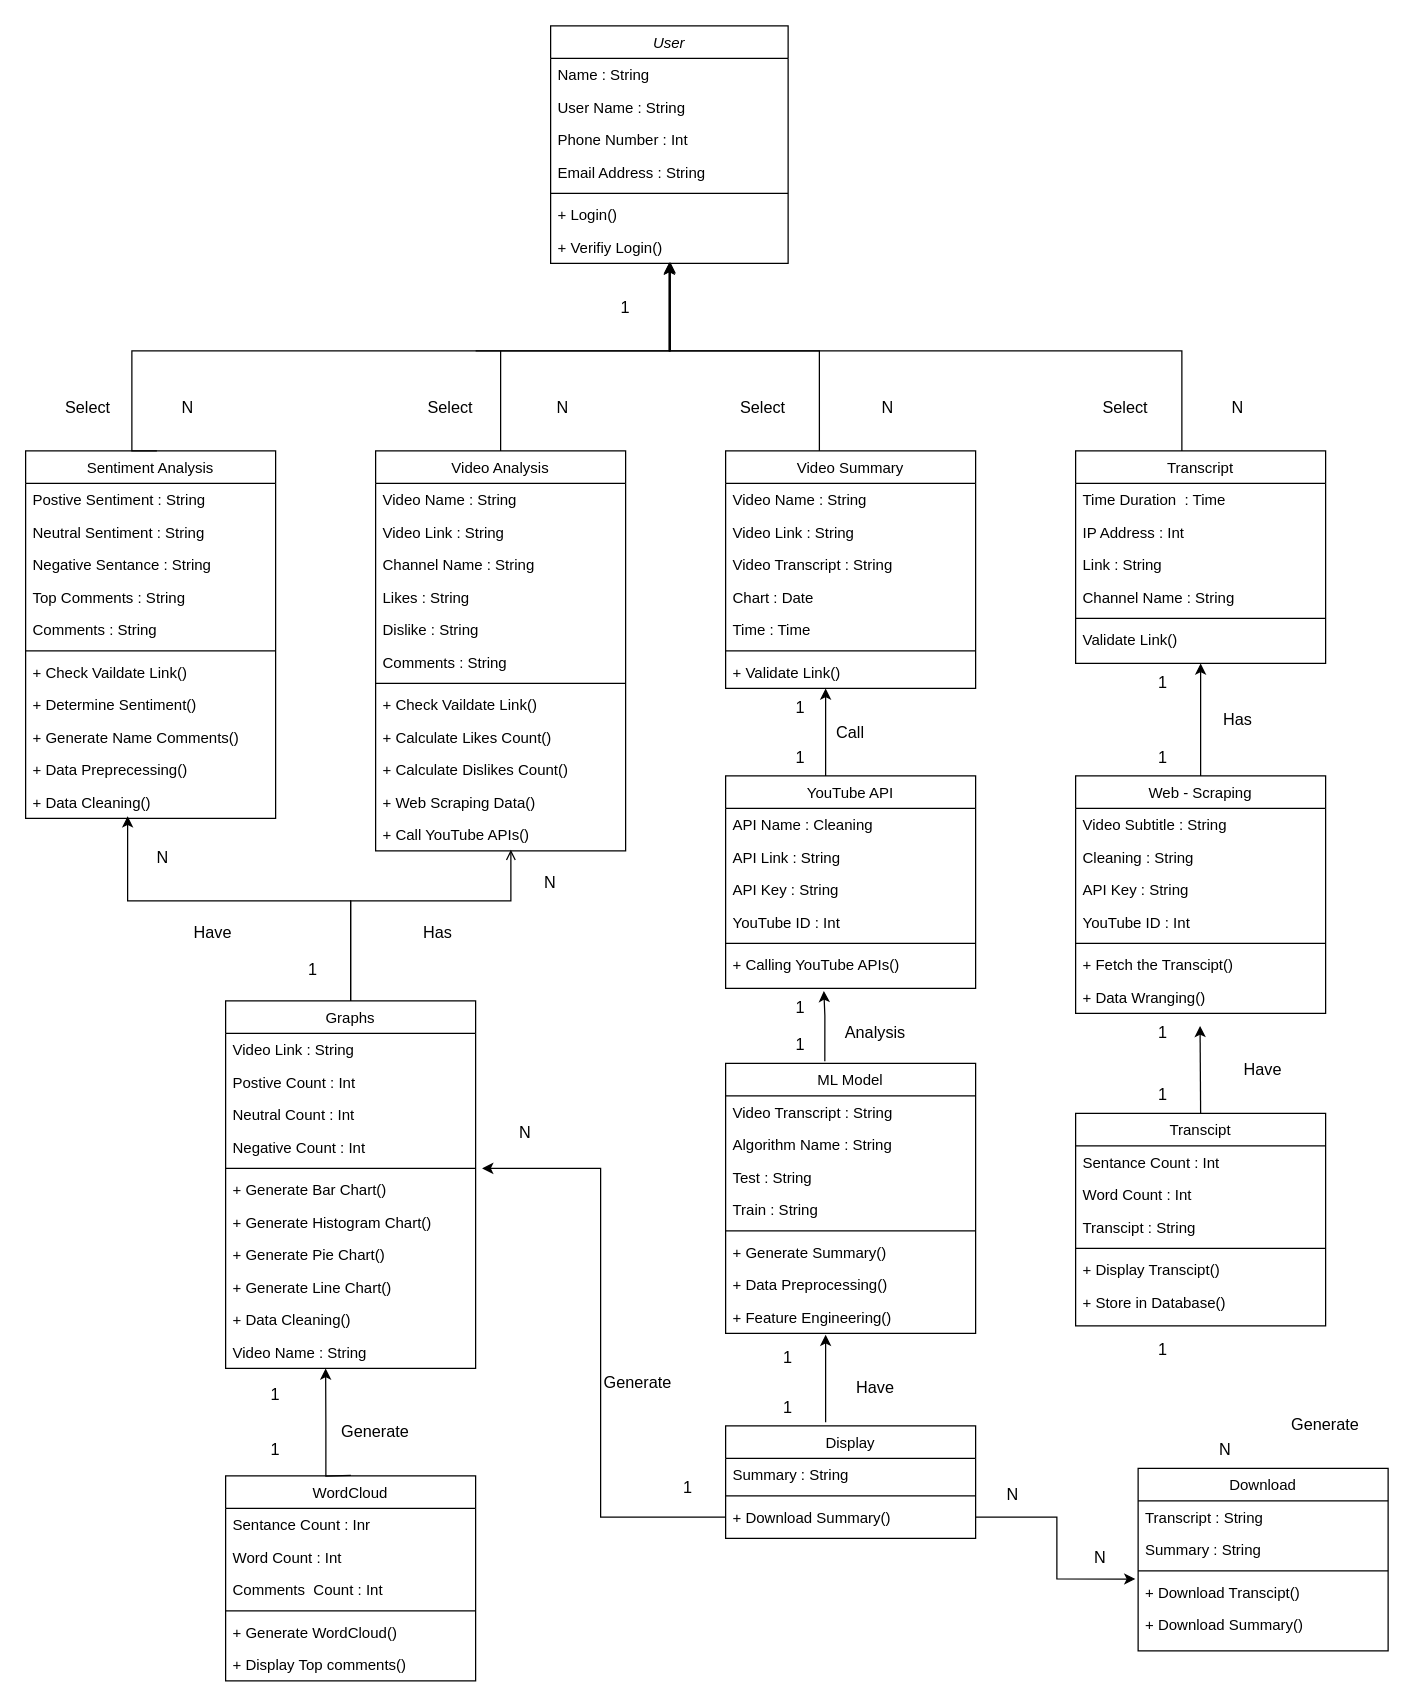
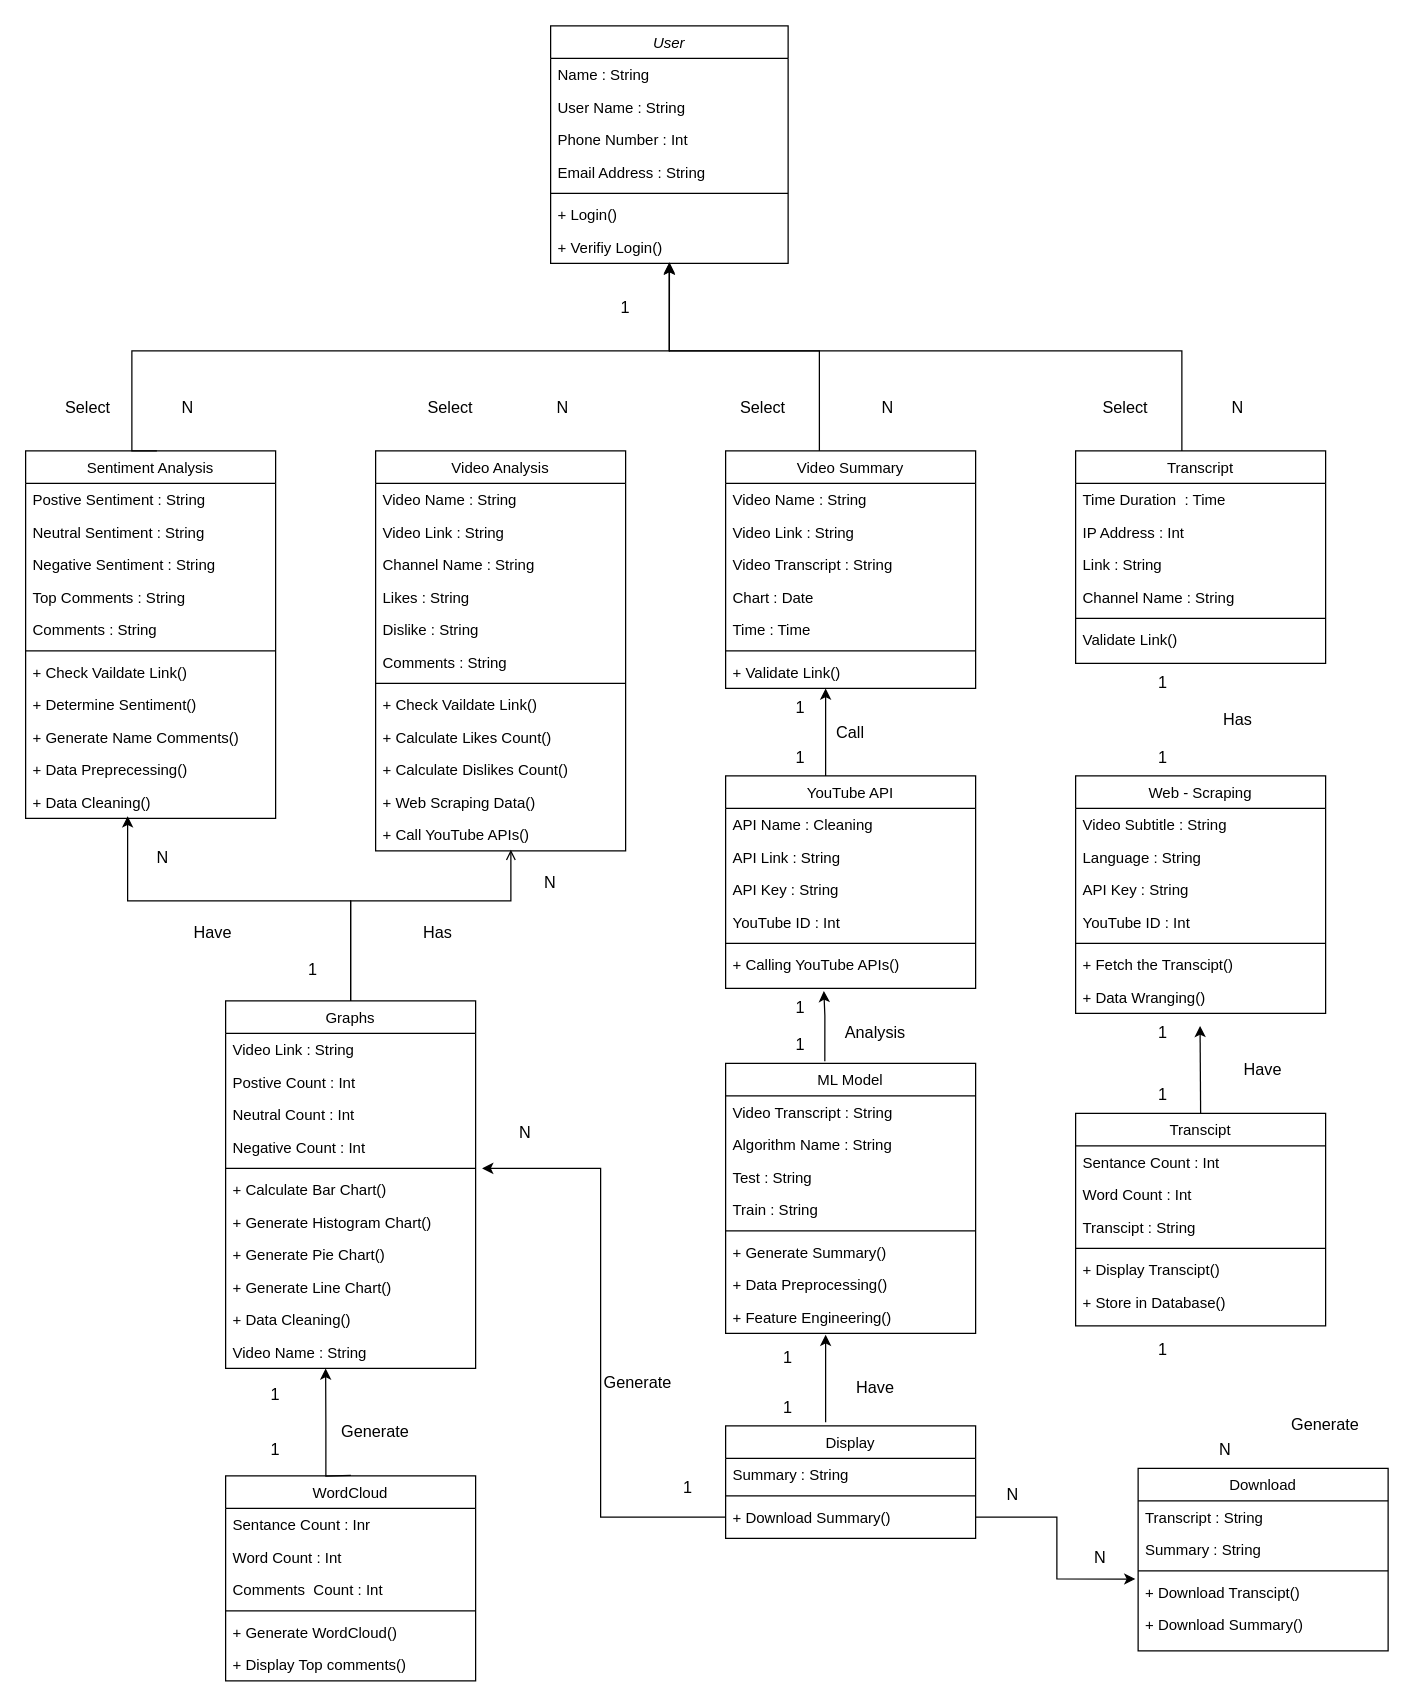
- <mxCell id="53" style="edgeStyle=orthogonalEdgeStyle;rounded=0;orthogonalLoop=1;jettySize=auto;html=1;exitX=0.5;exitY=0;exitDx=0;exitDy=0;entryX=0.504;entryY=0.962;entryDx=0;entryDy=0;entryPerimeter=0;" edge="1" parent="1" source="22" target="9"><mxGeometry relative="1" as="geometry"><Array as="points"><mxPoint x="380" y="280" /><mxPoint x="531" y="280" /></Array></mxGeometry></mxCell>
- <mxCell id="13" value="Negative Sentance : String" style="text;align=left;verticalAlign=top;spacingLeft=4;spacingRight=4;overflow=hidden;rotatable=0;points=[[0,0.5],[1,0.5]];portConstraint=eastwest;rounded=0;shadow=0;html=0;" vertex="1" parent="10"><mxGeometry y="78" width="200" height="26" as="geometry" /></mxCell>
+ <mxCell id="13" value="Negative Sentiment : String" style="text;align=left;verticalAlign=top;spacingLeft=4;spacingRight=4;overflow=hidden;rotatable=0;points=[[0,0.5],[1,0.5]];portConstraint=eastwest;rounded=0;shadow=0;html=0;" vertex="1" parent="10"><mxGeometry y="78" width="200" height="26" as="geometry" /></mxCell>
- <mxCell id="100" style="edgeStyle=orthogonalEdgeStyle;rounded=0;orthogonalLoop=1;jettySize=auto;html=1;entryX=0.5;entryY=1;entryDx=0;entryDy=0;" edge="1" parent="1" source="101" target="45"><mxGeometry relative="1" as="geometry" /></mxCell>
- <mxCell id="103" value="Cleaning : String" style="text;align=left;verticalAlign=top;spacingLeft=4;spacingRight=4;overflow=hidden;rotatable=0;points=[[0,0.5],[1,0.5]];portConstraint=eastwest;rounded=0;shadow=0;html=0;" vertex="1" parent="101"><mxGeometry y="52" width="200" height="26" as="geometry" /></mxCell>
+ <mxCell id="103" value="Language : String" style="text;align=left;verticalAlign=top;spacingLeft=4;spacingRight=4;overflow=hidden;rotatable=0;points=[[0,0.5],[1,0.5]];portConstraint=eastwest;rounded=0;shadow=0;html=0;" vertex="1" parent="101"><mxGeometry y="52" width="200" height="26" as="geometry" /></mxCell>
- <mxCell id="60" value="+ Generate Bar Chart()" style="text;align=left;verticalAlign=top;spacingLeft=4;spacingRight=4;overflow=hidden;rotatable=0;points=[[0,0.5],[1,0.5]];portConstraint=eastwest;fontStyle=0" vertex="1" parent="54"><mxGeometry y="138" width="200" height="26" as="geometry" /></mxCell>
+ <mxCell id="60" value="+ Calculate Bar Chart()" style="text;align=left;verticalAlign=top;spacingLeft=4;spacingRight=4;overflow=hidden;rotatable=0;points=[[0,0.5],[1,0.5]];portConstraint=eastwest;fontStyle=0" vertex="1" parent="54"><mxGeometry y="138" width="200" height="26" as="geometry" /></mxCell>
